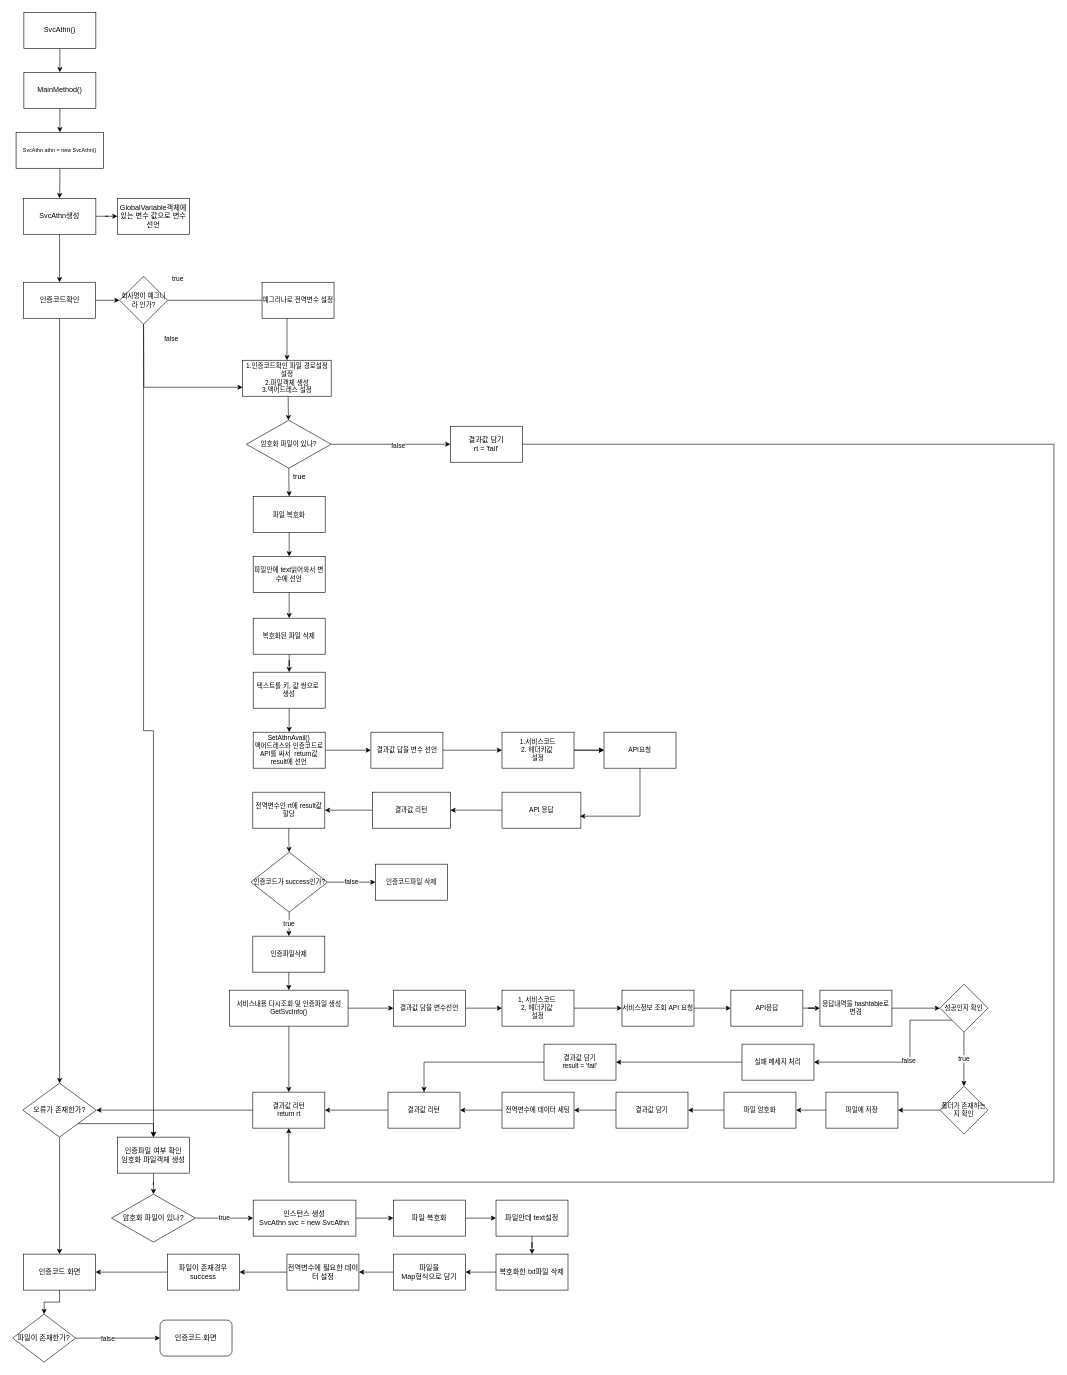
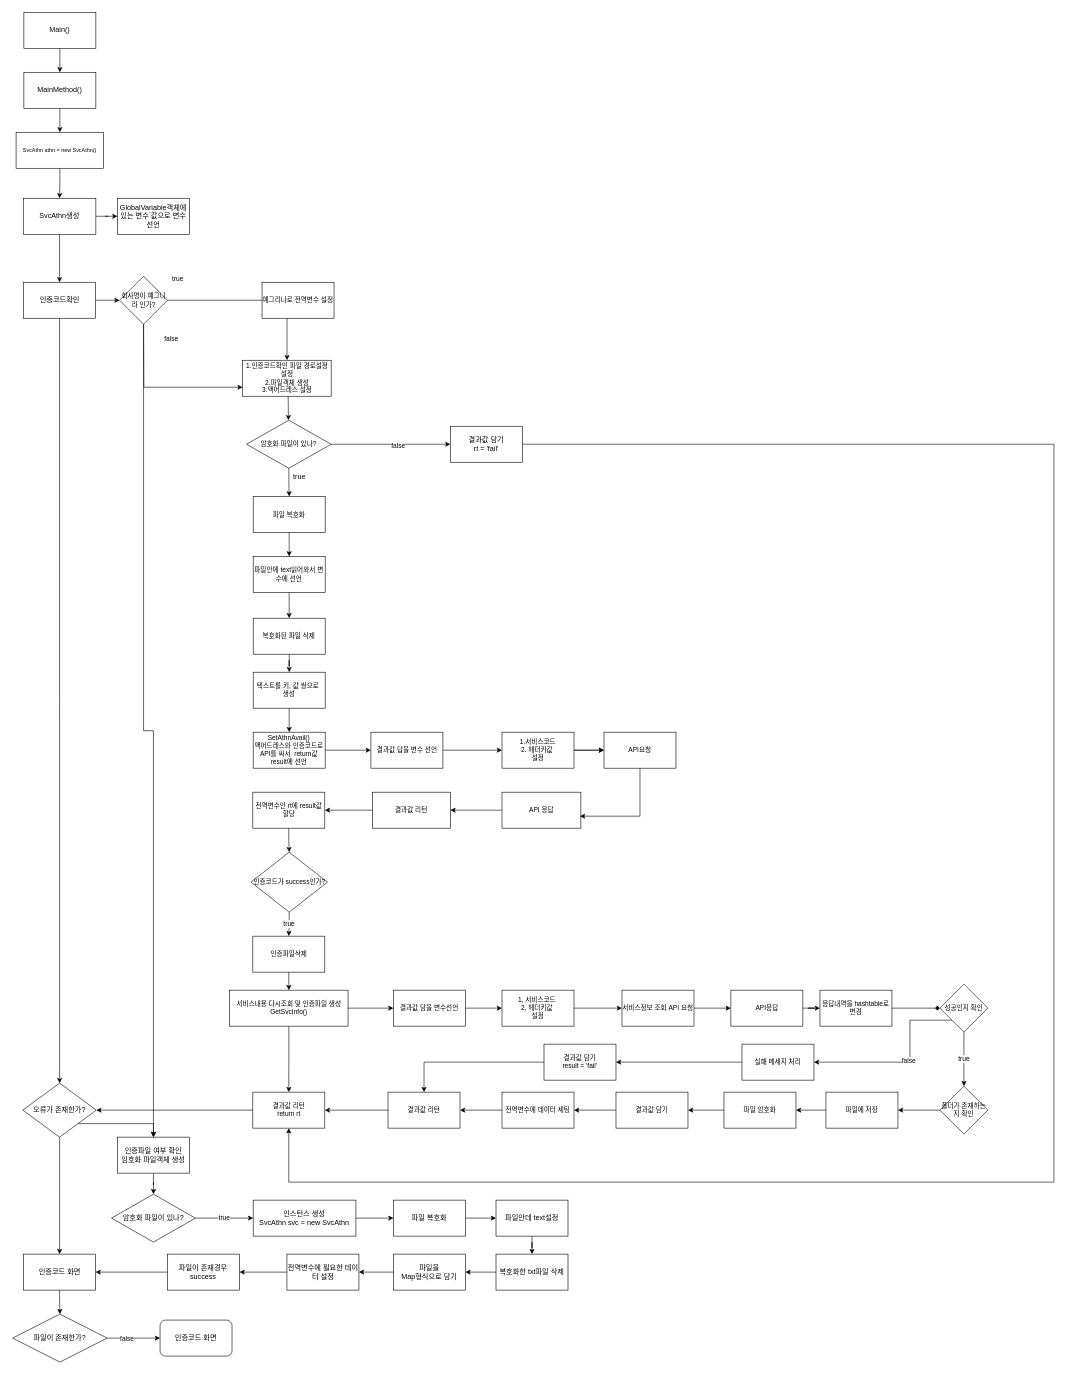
- <mxCell id="3" value="SvcAthn()" style="rounded=0;whiteSpace=wrap;html=1;" parent="1" vertex="1"><mxGeometry x="39" y="20" width="120" height="60" as="geometry" /></mxCell>
+ <mxCell id="3" value="Main()" style="rounded=0;whiteSpace=wrap;html=1;" parent="1" vertex="1"><mxGeometry x="39" y="20" width="120" height="60" as="geometry" /></mxCell>
- <mxCell id="50" value="false" style="edgeStyle=orthogonalEdgeStyle;rounded=0;orthogonalLoop=1;jettySize=auto;html=1;" edge="1" parent="1" source="51" target="85"><mxGeometry relative="1" as="geometry" /></mxCell>
- <mxCell id="85" value="인증코드파일 삭제" style="whiteSpace=wrap;html=1;fontSize=11;rounded=0;" vertex="1" parent="1"><mxGeometry x="625" y="1440" width="120" height="60" as="geometry" /></mxCell>
- <mxCell id="65" value="" style="edgeStyle=orthogonalEdgeStyle;rounded=0;orthogonalLoop=1;jettySize=auto;html=1;fontSize=11;" parent="1" source="66" target="70" edge="1"><mxGeometry relative="1" as="geometry" /></mxCell>
+ <mxCell id="65" value="" style="edgeStyle=orthogonalEdgeStyle;rounded=0;orthogonalLoop=1;jettySize=auto;html=1;fontSize=11;endArrow=diamond;" parent="1" source="66" target="70" edge="1"><mxGeometry relative="1" as="geometry" /></mxCell>
- <mxCell id="121" value="파일이 존재한가?" style="rhombus;whiteSpace=wrap;html=1;" vertex="1" parent="1"><mxGeometry x="20.25" y="2190" width="105" height="80" as="geometry" /></mxCell>
+ <mxCell id="121" value="파일이 존재한가?" style="rhombus;whiteSpace=wrap;html=1;" vertex="1" parent="1"><mxGeometry x="20.25" y="2190" width="157.5" height="80" as="geometry" /></mxCell>
